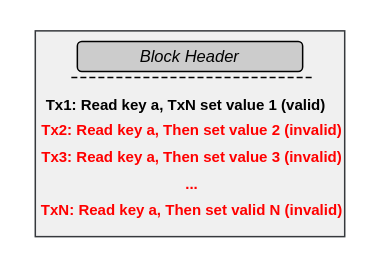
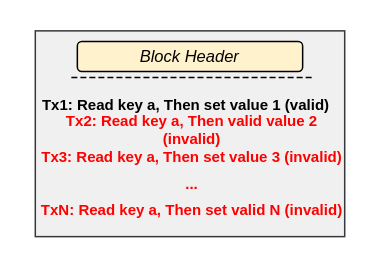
- <mxCell id="3" value="&lt;i&gt;Block Header&lt;/i&gt;" style="rounded=1;whiteSpace=wrap;html=1;fontSize=11;fillColor=#CCCCCC;strokeColor=#000000;" parent="1" vertex="1"><mxGeometry x="51" y="27" width="150" height="20" as="geometry" /></mxCell>
+ <mxCell id="3" value="&lt;i&gt;Block Header&lt;/i&gt;" style="rounded=1;whiteSpace=wrap;html=1;fontSize=11;fillColor=#fff2cc;strokeColor=#000000;" parent="1" vertex="1"><mxGeometry x="51" y="27" width="150" height="20" as="geometry" /></mxCell>
- <mxCell id="5" value="&lt;font style=&quot;font-size: 10px;&quot;&gt;&lt;b&gt;Tx1: Read key a, TxN set value 1 (valid)&lt;/b&gt;&lt;br&gt;&lt;/font&gt;" style="text;html=1;strokeColor=none;fillColor=none;align=center;verticalAlign=middle;whiteSpace=wrap;rounded=0;fontSize=8;" parent="1" vertex="1"><mxGeometry x="20" y="54" width="207" height="30" as="geometry" /></mxCell>
+ <mxCell id="5" value="&lt;font style=&quot;font-size: 10px;&quot;&gt;&lt;b&gt;Tx1: Read key a, Then set value 1 (valid)&lt;/b&gt;&lt;br&gt;&lt;/font&gt;" style="text;html=1;strokeColor=none;fillColor=none;align=center;verticalAlign=middle;whiteSpace=wrap;rounded=0;fontSize=8;" parent="1" vertex="1"><mxGeometry x="20" y="54" width="207" height="30" as="geometry" /></mxCell>
- <mxCell id="6" value="&lt;font style=&quot;font-size: 10px;&quot;&gt;&lt;b&gt;&lt;font color=&quot;#ff0000&quot;&gt;Tx2: Read key a, Then set value 2 (invalid)&lt;/font&gt;&lt;/b&gt;&lt;br&gt;&lt;/font&gt;" style="text;html=1;strokeColor=none;fillColor=none;align=center;verticalAlign=middle;whiteSpace=wrap;rounded=0;fontSize=8;" parent="1" vertex="1"><mxGeometry x="24" y="71" width="207" height="30" as="geometry" /></mxCell>
+ <mxCell id="6" value="&lt;font style=&quot;font-size: 10px;&quot;&gt;&lt;b&gt;&lt;font color=&quot;#ff0000&quot;&gt;Tx2: Read key a, Then valid value 2 (invalid)&lt;/font&gt;&lt;/b&gt;&lt;br&gt;&lt;/font&gt;" style="text;html=1;strokeColor=none;fillColor=none;align=center;verticalAlign=middle;whiteSpace=wrap;rounded=0;fontSize=8;" parent="1" vertex="1"><mxGeometry x="24" y="71" width="207" height="30" as="geometry" /></mxCell>
